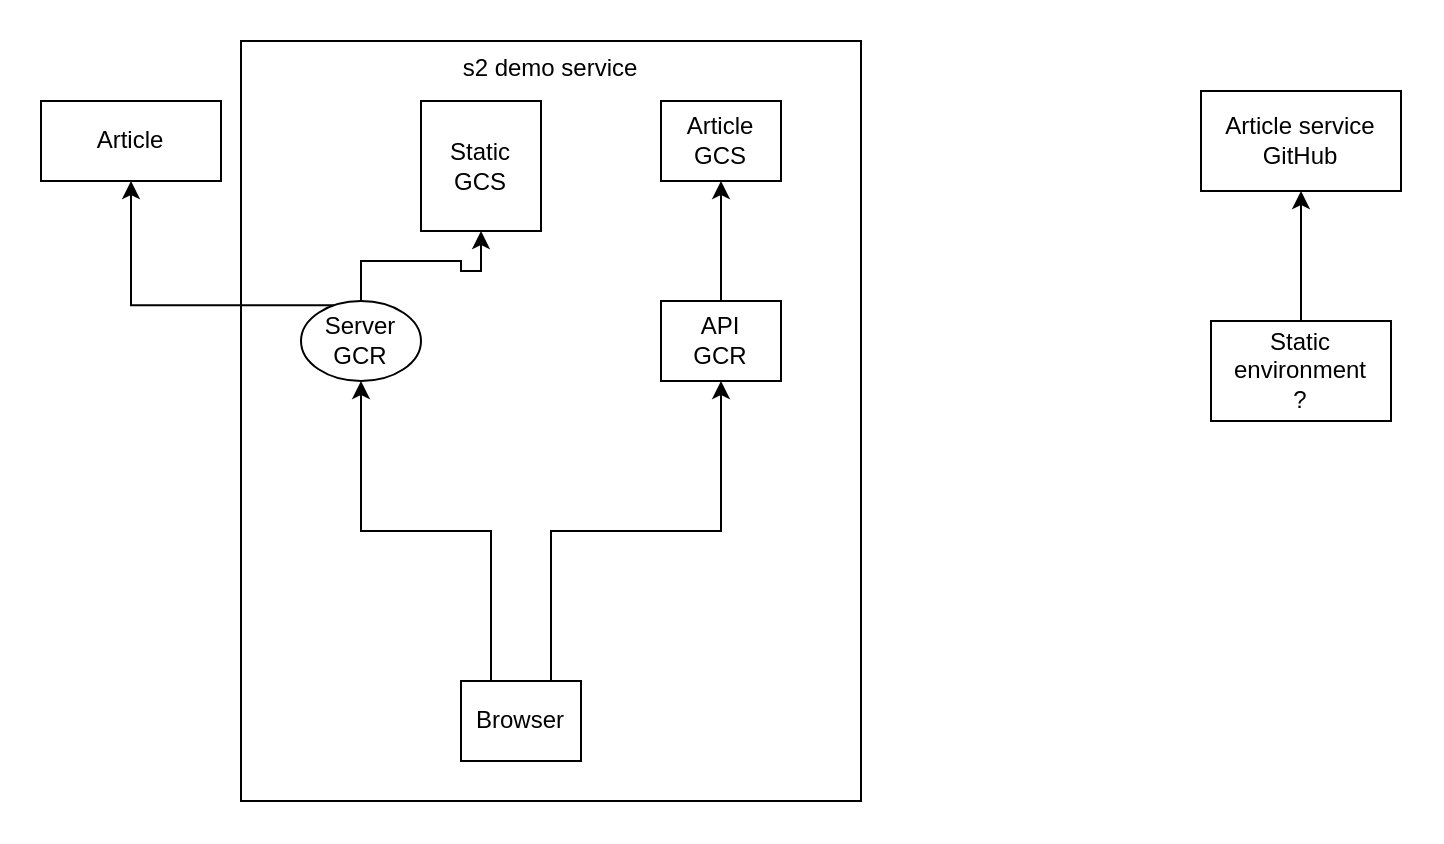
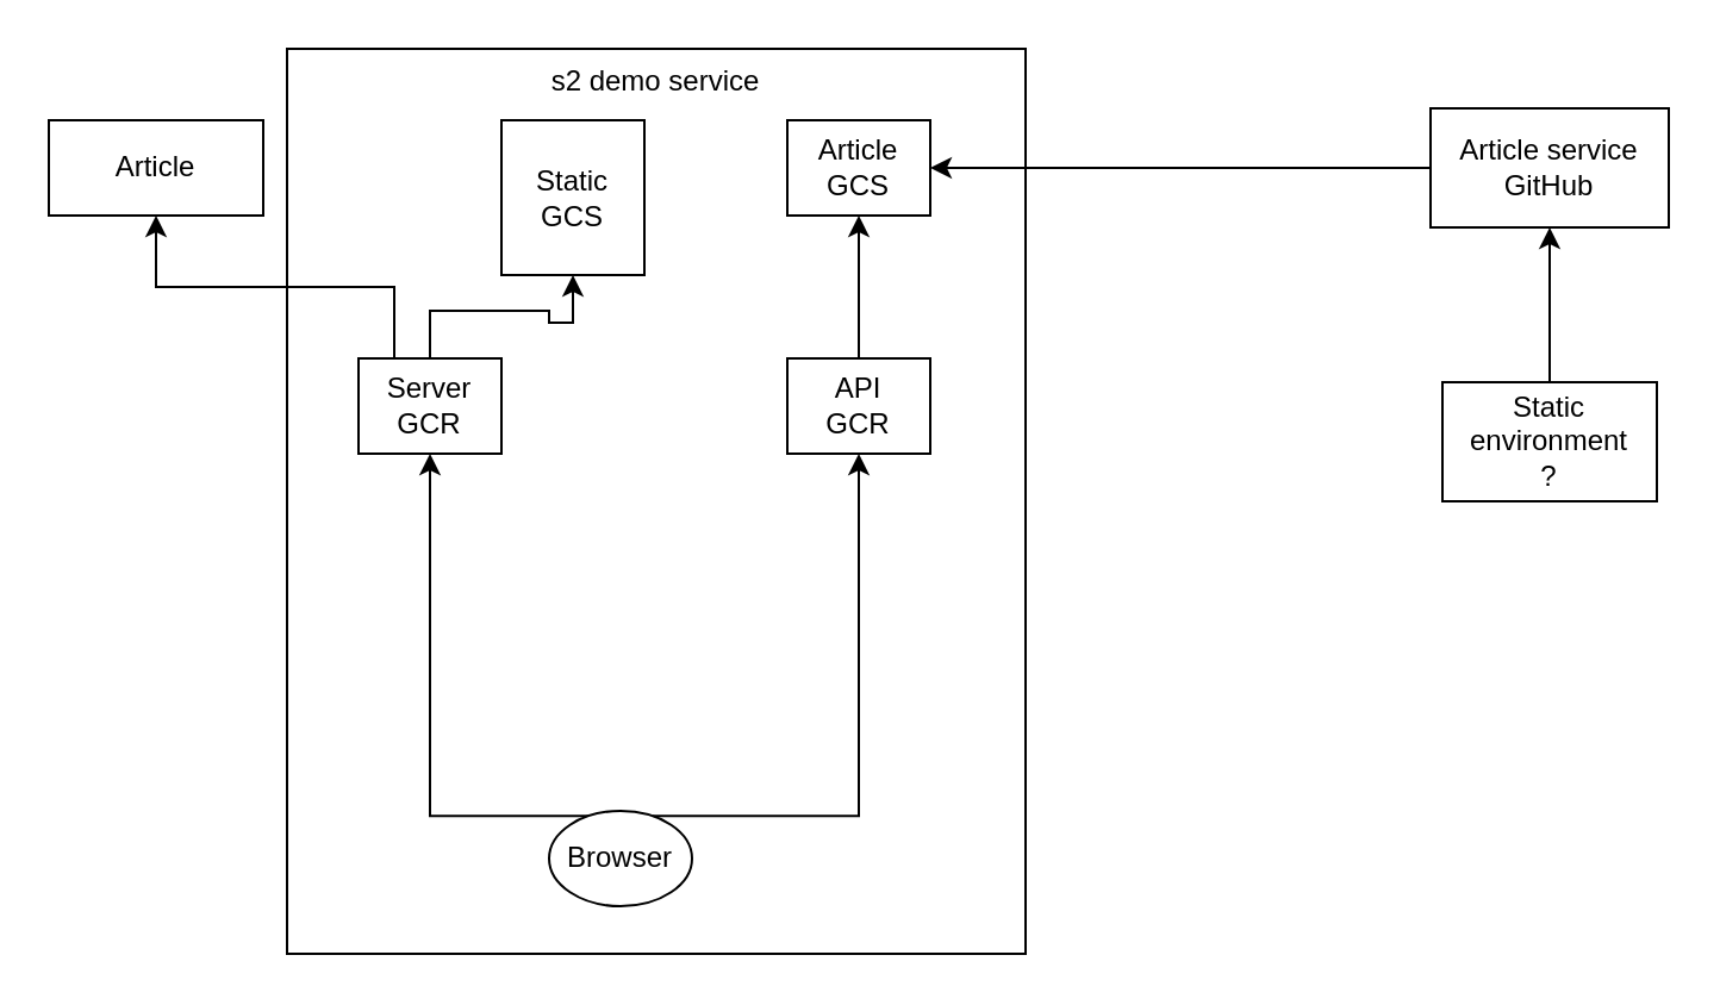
+ <mxCell id="16" style="edgeStyle=orthogonalEdgeStyle;rounded=0;orthogonalLoop=1;jettySize=auto;html=1;exitX=0;exitY=0.5;exitDx=0;exitDy=0;entryX=1;entryY=0.5;entryDx=0;entryDy=0;" edge="1" parent="1" source="17" target="13"><mxGeometry relative="1" as="geometry" /></mxCell>
- <mxCell id="10" value="Server&lt;br&gt;GCR" style="ellipse;whiteSpace=wrap;html=1;" vertex="1" parent="1"><mxGeometry x="150" y="150" width="60" height="40" as="geometry" /></mxCell>
+ <mxCell id="10" value="Server&lt;br&gt;GCR" style="rounded=0;whiteSpace=wrap;html=1;" vertex="1" parent="1"><mxGeometry x="150" y="150" width="60" height="40" as="geometry" /></mxCell>
- <mxCell id="7" value="Browser" style="rounded=0;whiteSpace=wrap;html=1;" vertex="1" parent="1"><mxGeometry x="230" y="340" width="60" height="40" as="geometry" /></mxCell>
+ <mxCell id="7" value="Browser" style="ellipse;whiteSpace=wrap;html=1;" vertex="1" parent="1"><mxGeometry x="230" y="340" width="60" height="40" as="geometry" /></mxCell>
